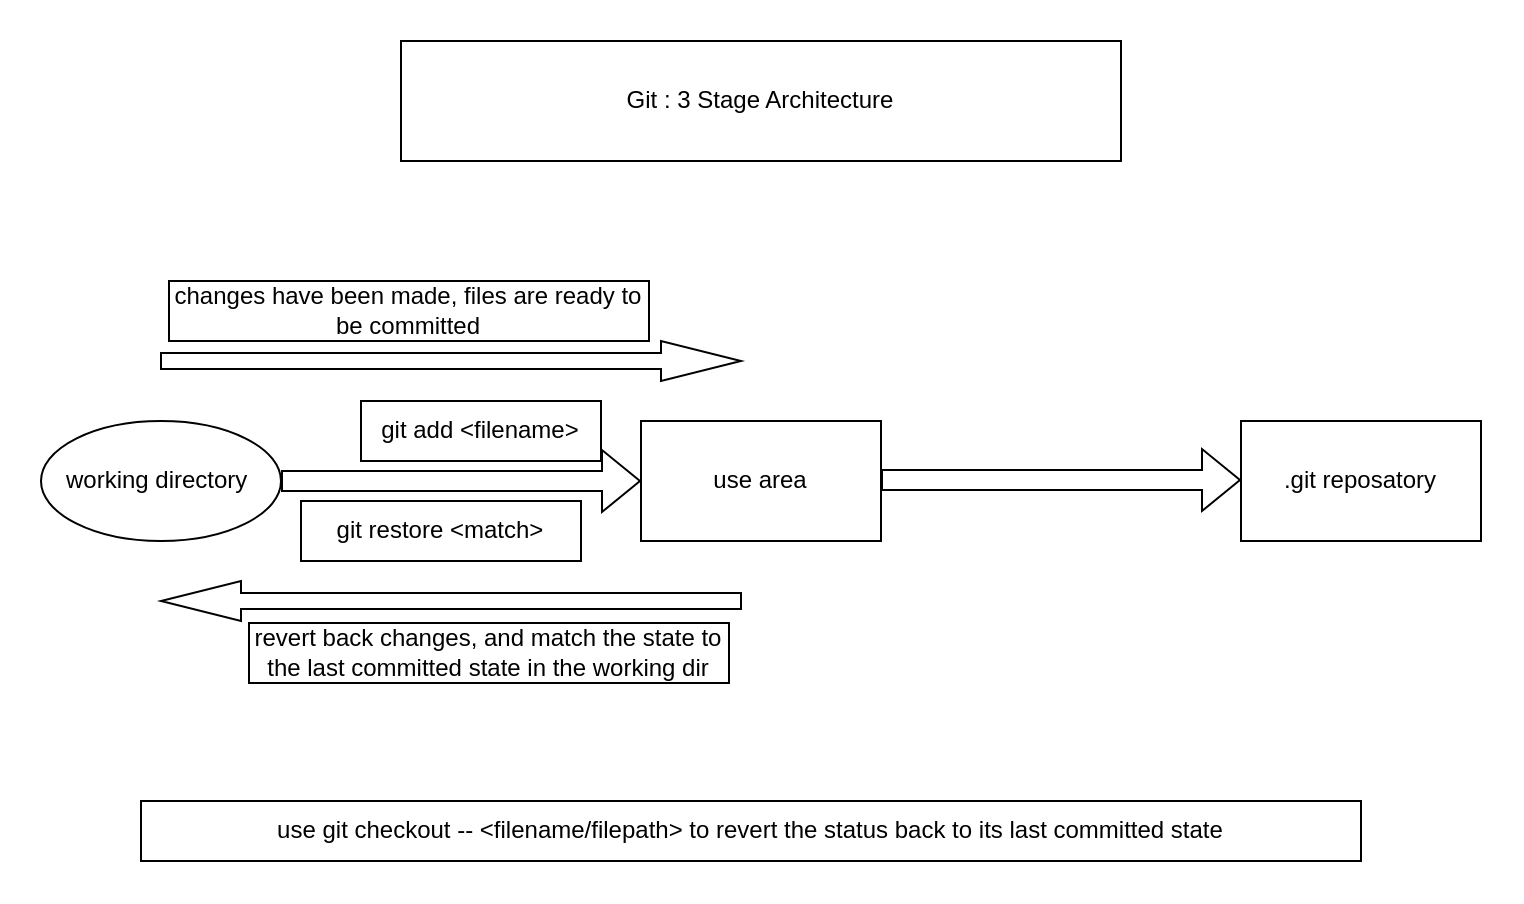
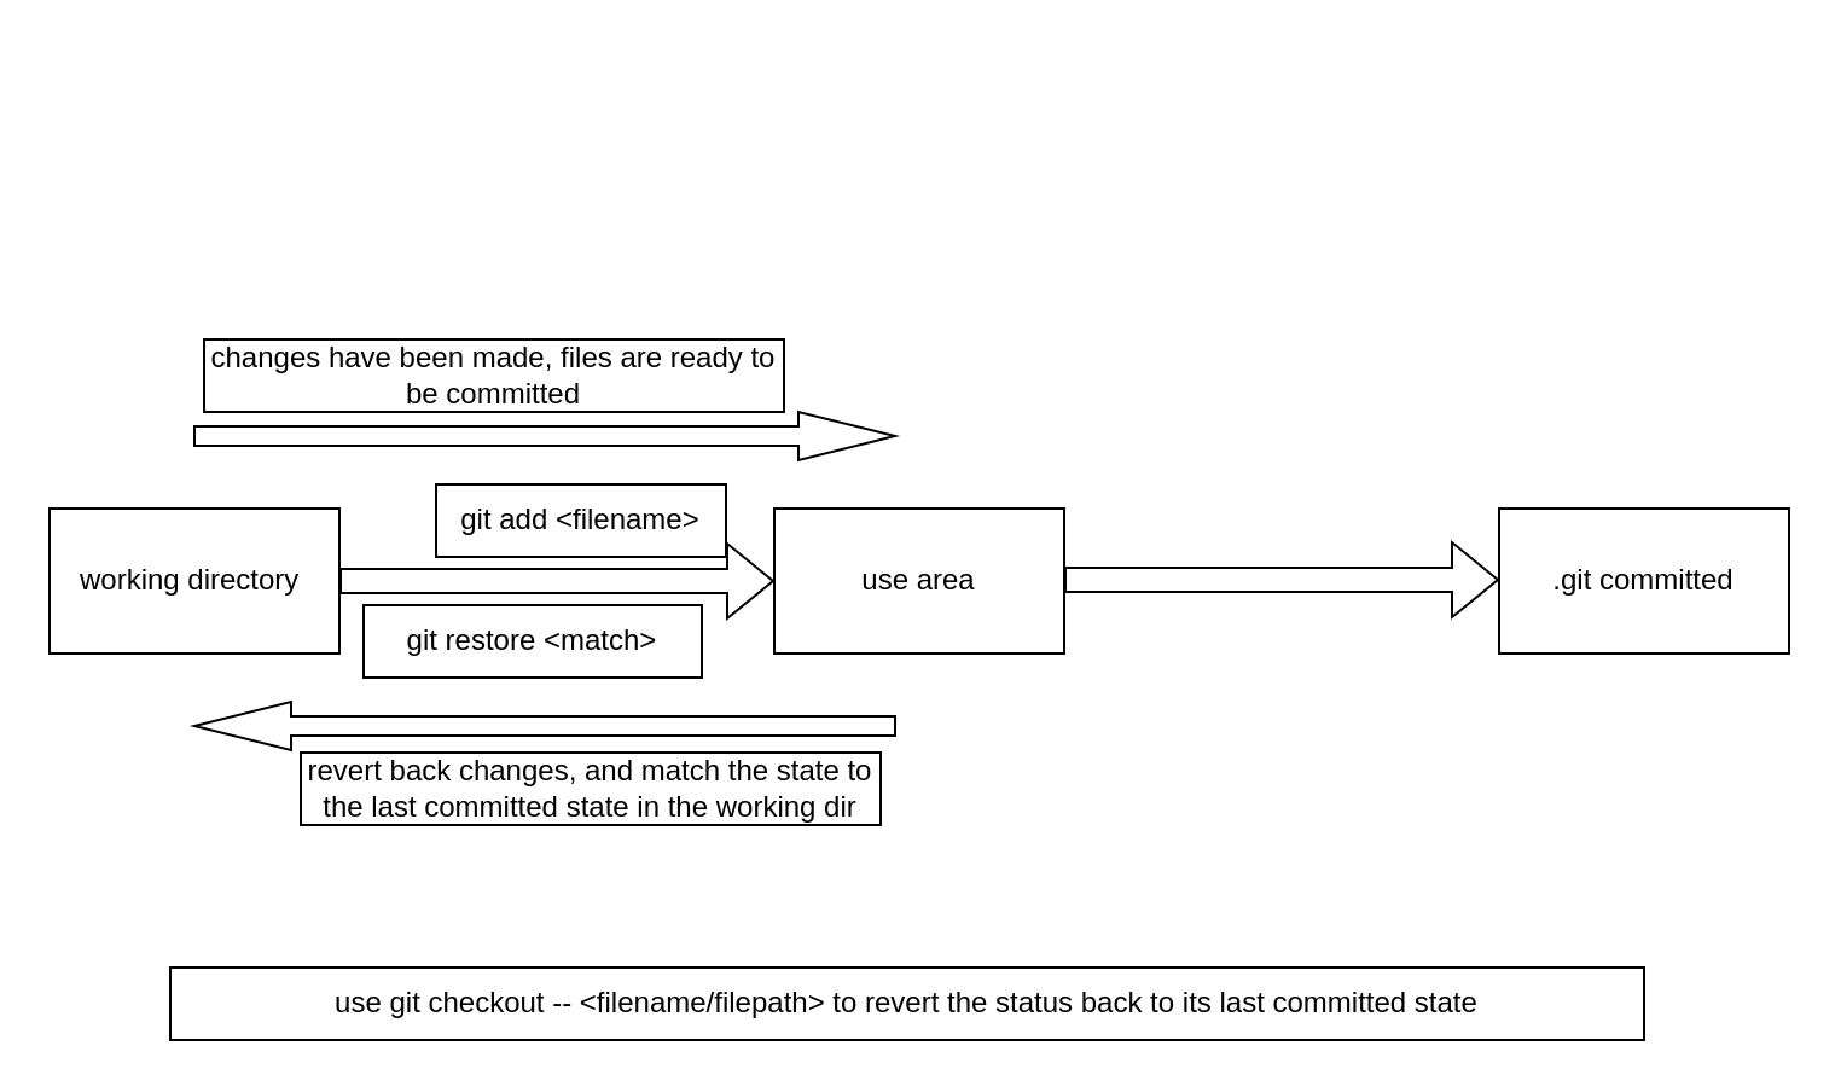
- <mxCell id="7" value="Git : 3 Stage Architecture" style="rounded=0;whiteSpace=wrap;html=1;" vertex="1" parent="1"><mxGeometry x="200" y="20" width="360" height="60" as="geometry" /></mxCell>
- <mxCell id="2" value="working directory&amp;nbsp;" style="ellipse;whiteSpace=wrap;html=1;" vertex="1" parent="1"><mxGeometry x="20" y="210" width="120" height="60" as="geometry" /></mxCell>
+ <mxCell id="2" value="working directory&amp;nbsp;" style="rounded=0;whiteSpace=wrap;html=1;" vertex="1" parent="1"><mxGeometry x="20" y="210" width="120" height="60" as="geometry" /></mxCell>
- <mxCell id="4" value=".git reposatory" style="rounded=0;whiteSpace=wrap;html=1;" vertex="1" parent="1"><mxGeometry x="620" y="210" width="120" height="60" as="geometry" /></mxCell>
+ <mxCell id="4" value=".git committed" style="rounded=0;whiteSpace=wrap;html=1;" vertex="1" parent="1"><mxGeometry x="620" y="210" width="120" height="60" as="geometry" /></mxCell>
